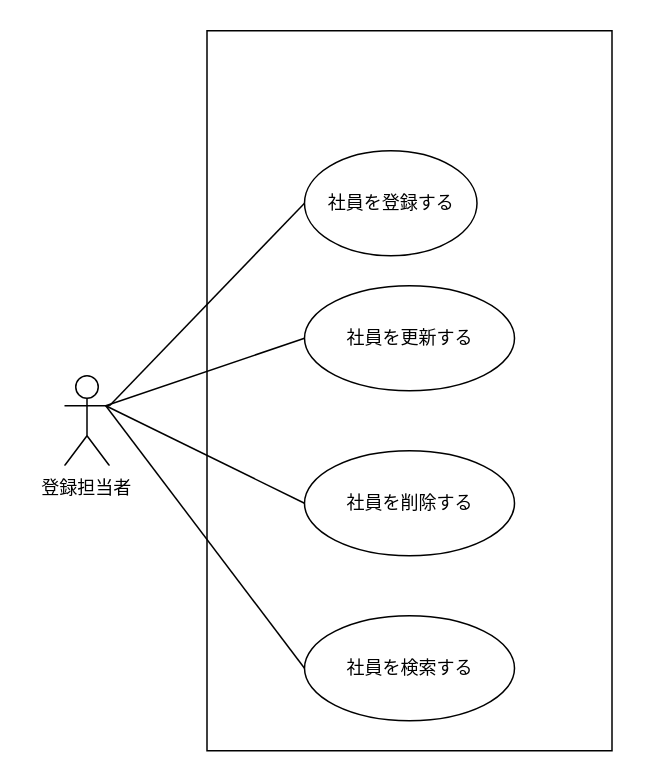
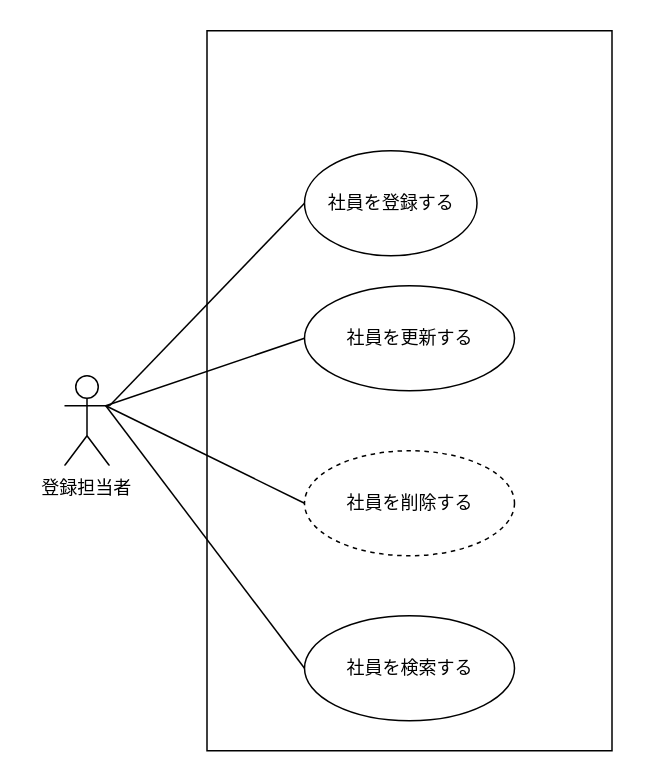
- <mxCell id="6" value="社員を削除する" style="ellipse;whiteSpace=wrap;html=1;" parent="1" vertex="1"><mxGeometry x="202.5" y="300" width="140" height="70" as="geometry" /></mxCell>
+ <mxCell id="6" value="社員を削除する" style="ellipse;whiteSpace=wrap;html=1;dashed=1;" parent="1" vertex="1"><mxGeometry x="202.5" y="300" width="140" height="70" as="geometry" /></mxCell>
